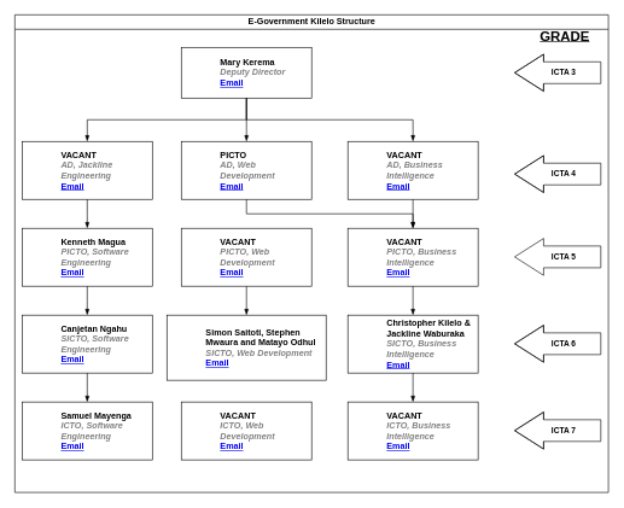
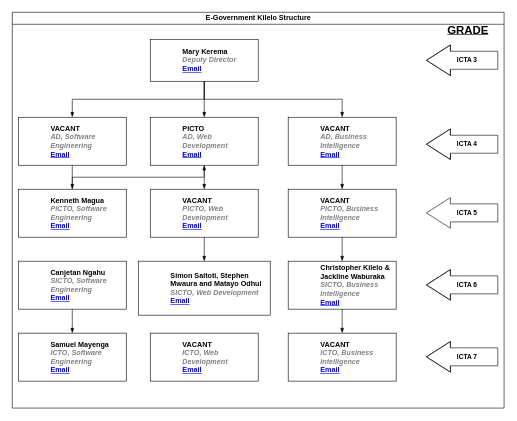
- <mxCell id="5" value="VACANT&lt;br&gt;&lt;i style=&quot;color: gray&quot;&gt;AD, Jackline Engineering&lt;/i&gt;&lt;br&gt;&lt;a href=&quot;mailto:%email%&quot;&gt;Email&lt;/a&gt;" style="label;image=https://cdn3.iconfinder.com/data/icons/user-avatars-1/512/users-10-3-128.png;whiteSpace=wrap;html=1;rounded=0;glass=0;treeFolding=1;treeMoving=1;" parent="2" vertex="1"><mxGeometry x="10" y="175" width="180" height="80" as="geometry" /></mxCell>
+ <mxCell id="5" value="VACANT&lt;br&gt;&lt;i style=&quot;color: gray&quot;&gt;AD, Software Engineering&lt;/i&gt;&lt;br&gt;&lt;a href=&quot;mailto:%email%&quot;&gt;Email&lt;/a&gt;" style="label;image=https://cdn3.iconfinder.com/data/icons/user-avatars-1/512/users-10-3-128.png;whiteSpace=wrap;html=1;rounded=0;glass=0;treeFolding=1;treeMoving=1;" parent="2" vertex="1"><mxGeometry x="10" y="175" width="180" height="80" as="geometry" /></mxCell>
- <mxCell id="14" value="" style="endArrow=blockThin;endFill=1;fontSize=11;edgeStyle=elbowEdgeStyle;elbow=vertical;rounded=0;" parent="2" source="7" target="17" edge="1"><mxGeometry relative="1" as="geometry"><mxPoint x="360" y="195" as="sourcePoint" /></mxGeometry></mxCell>
+ <mxCell id="14" value="" style="endArrow=blockThin;endFill=1;fontSize=11;edgeStyle=elbowEdgeStyle;elbow=vertical;rounded=0;" parent="2" source="7" target="15" edge="1"><mxGeometry relative="1" as="geometry"><mxPoint x="360" y="195" as="sourcePoint" /></mxGeometry></mxCell>
- <mxCell id="12" value="" style="endArrow=blockThin;endFill=1;fontSize=11;edgeStyle=elbowEdgeStyle;elbow=vertical;rounded=0;" parent="2" source="11" target="13" edge="1"><mxGeometry relative="1" as="geometry"><mxPoint x="140" y="335" as="sourcePoint" /></mxGeometry></mxCell>
+ <mxCell id="12" value="" style="endArrow=blockThin;endFill=1;fontSize=11;edgeStyle=elbowEdgeStyle;elbow=vertical;rounded=0;" parent="2" source="11" target="7" edge="1"><mxGeometry relative="1" as="geometry"><mxPoint x="140" y="335" as="sourcePoint" /></mxGeometry></mxCell>
